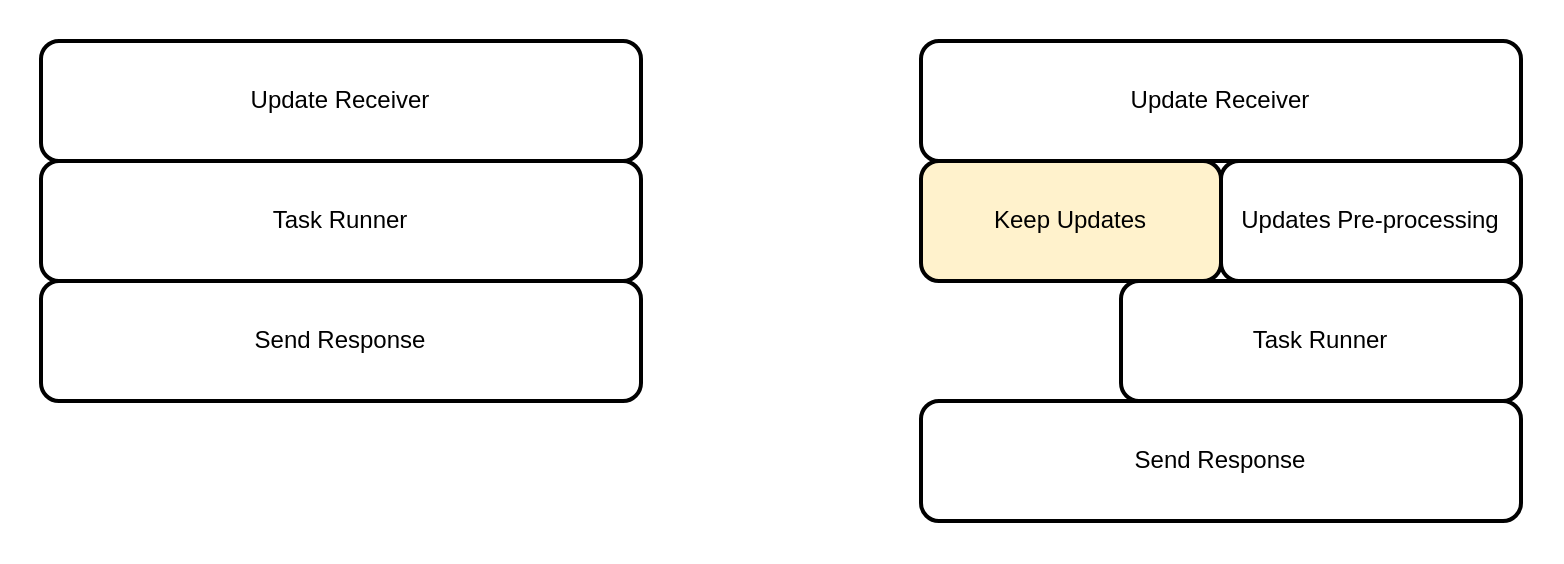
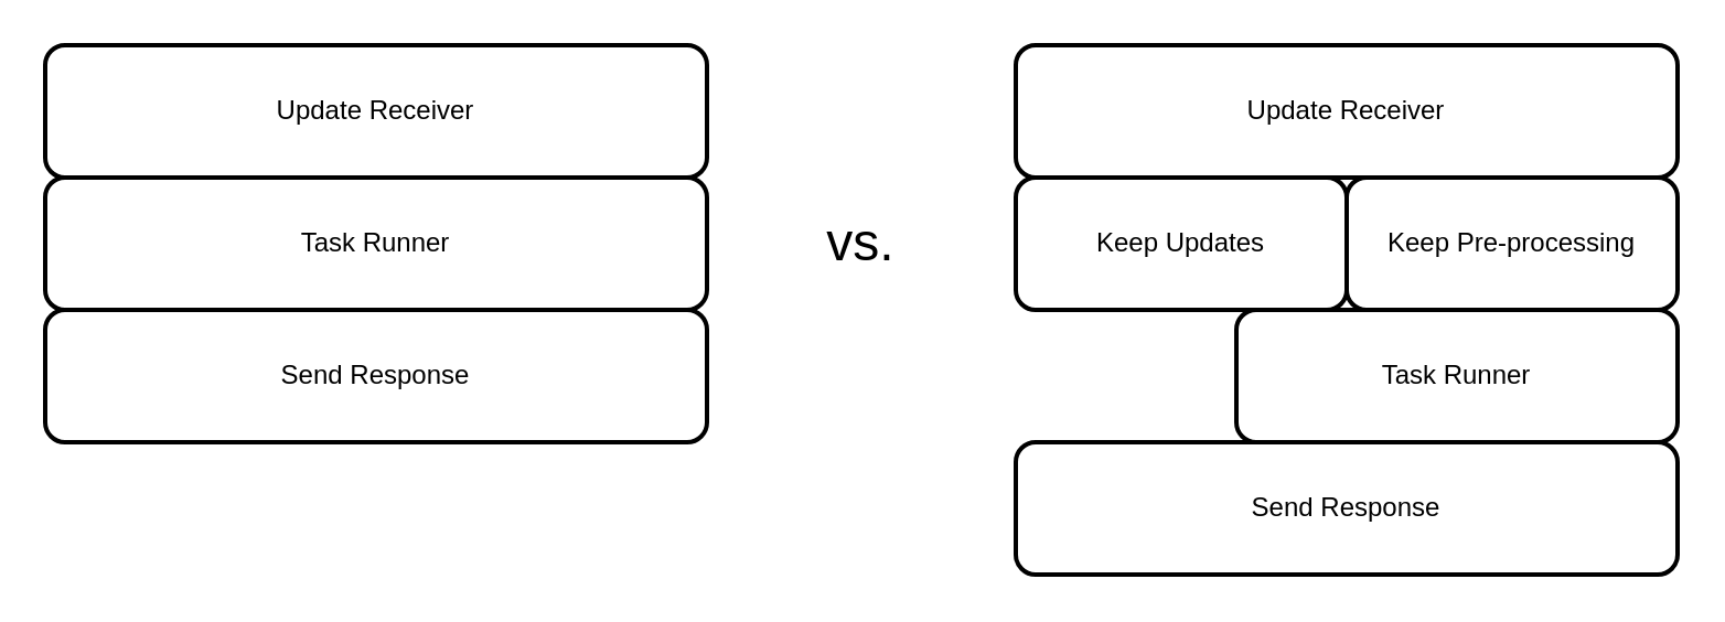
+ <mxCell id="10" value="vs." style="text;html=1;strokeColor=none;fillColor=none;align=center;verticalAlign=middle;whiteSpace=wrap;rounded=0;fontSize=24;" vertex="1" parent="1"><mxGeometry x="360" y="95" width="60" height="30" as="geometry" /></mxCell>
- <mxCell id="2" value="Keep Updates" style="rounded=1;whiteSpace=wrap;html=1;strokeWidth=2;fillColor=#fff2cc;" vertex="1" parent="1"><mxGeometry x="460" y="80" width="150" height="60" as="geometry" /></mxCell>
+ <mxCell id="2" value="Keep Updates" style="rounded=1;whiteSpace=wrap;html=1;strokeWidth=2;" vertex="1" parent="1"><mxGeometry x="460" y="80" width="150" height="60" as="geometry" /></mxCell>
- <mxCell id="5" value="Updates Pre-processing" style="rounded=1;whiteSpace=wrap;html=1;strokeWidth=2;" vertex="1" parent="1"><mxGeometry x="610" y="80" width="150" height="60" as="geometry" /></mxCell>
+ <mxCell id="5" value="Keep Pre-processing" style="rounded=1;whiteSpace=wrap;html=1;strokeWidth=2;" vertex="1" parent="1"><mxGeometry x="610" y="80" width="150" height="60" as="geometry" /></mxCell>
